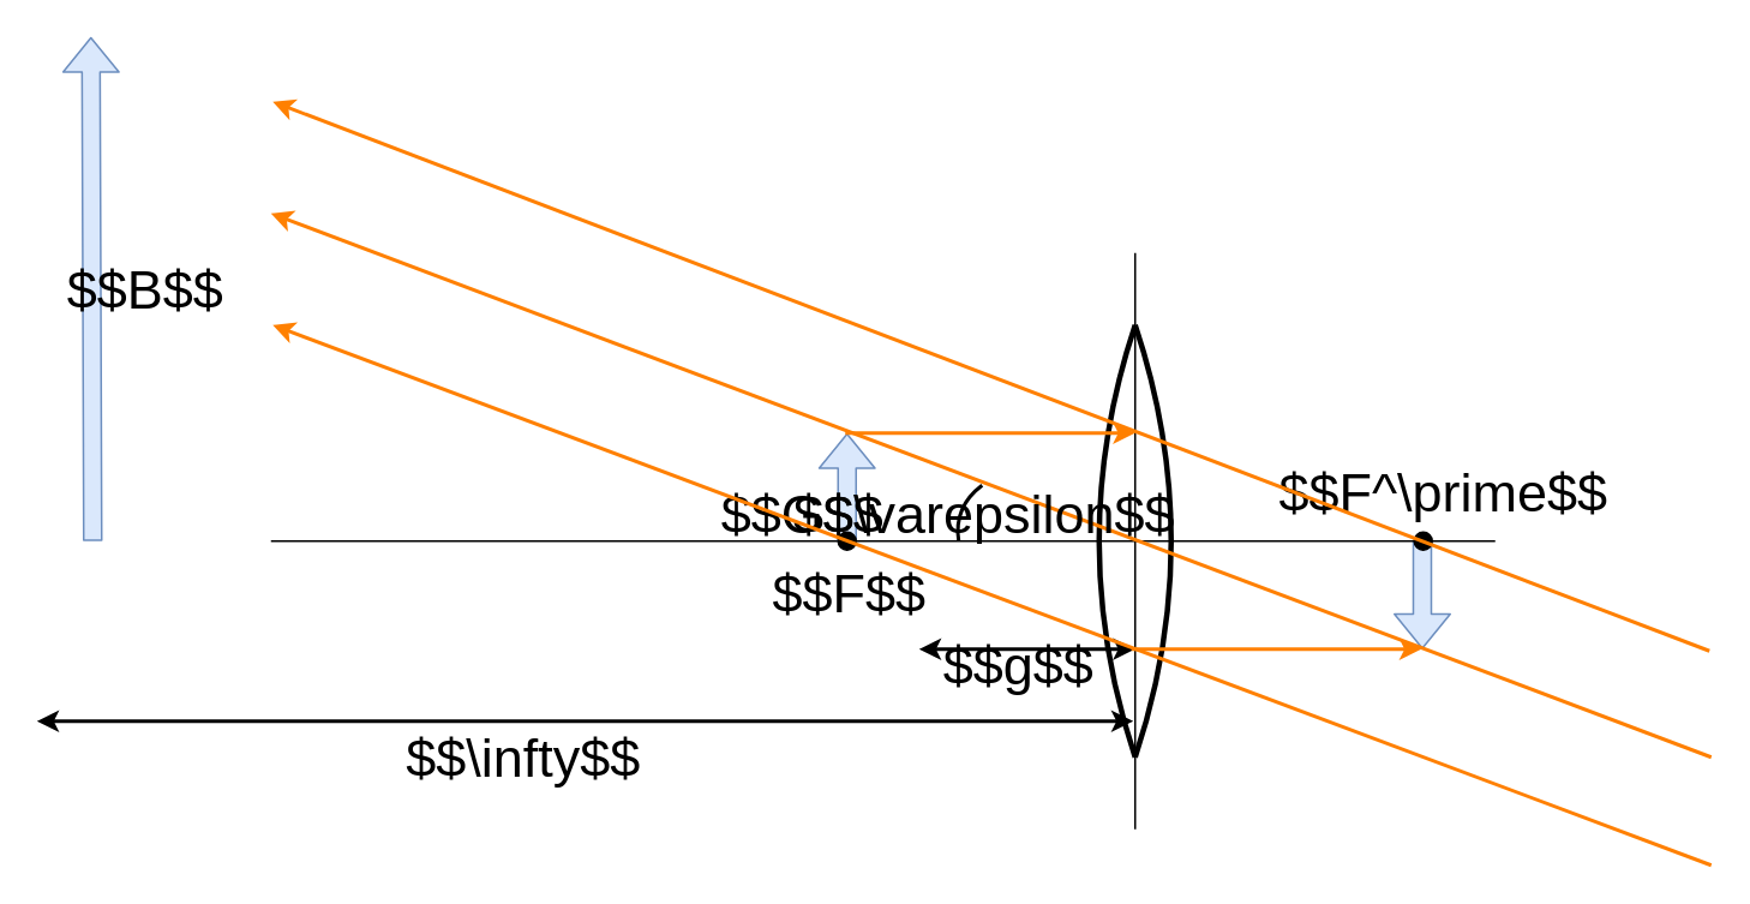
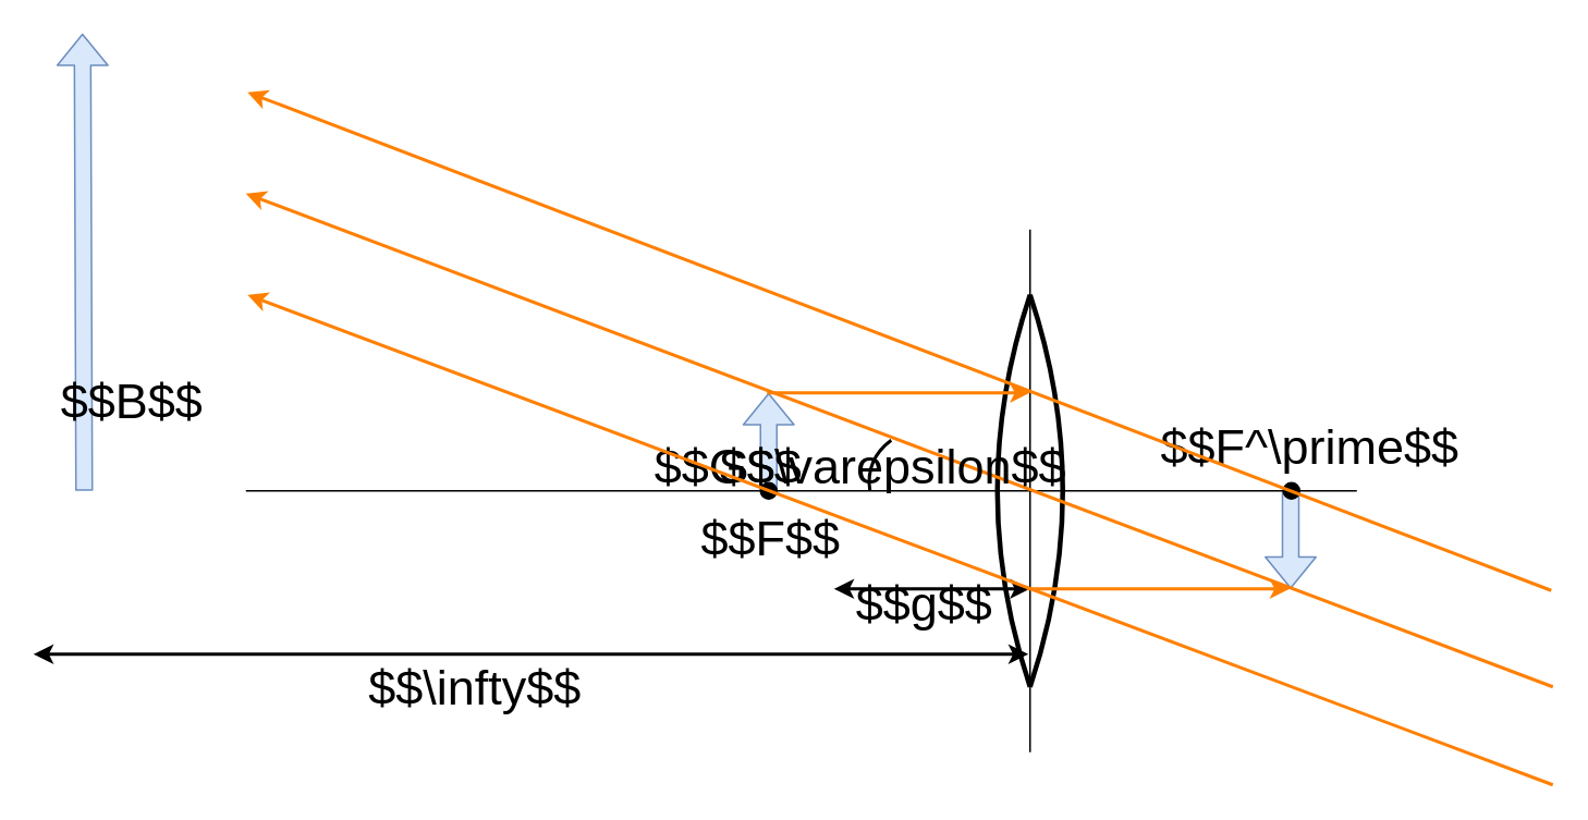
- <mxCell id="18" value="$$B$$" style="text;html=1;resizable=0;autosize=1;align=center;verticalAlign=middle;points=[];fillColor=none;strokeColor=none;rounded=0;fontSize=30;" parent="1" vertex="1"><mxGeometry x="30" y="140" width="100" height="40" as="geometry" /></mxCell>
+ <mxCell id="18" value="$$B$$" style="text;html=1;resizable=0;autosize=1;align=center;verticalAlign=middle;points=[];fillColor=none;strokeColor=none;rounded=0;fontSize=30;" parent="1" vertex="1"><mxGeometry x="30" y="225" width="100" height="40" as="geometry" /></mxCell>
